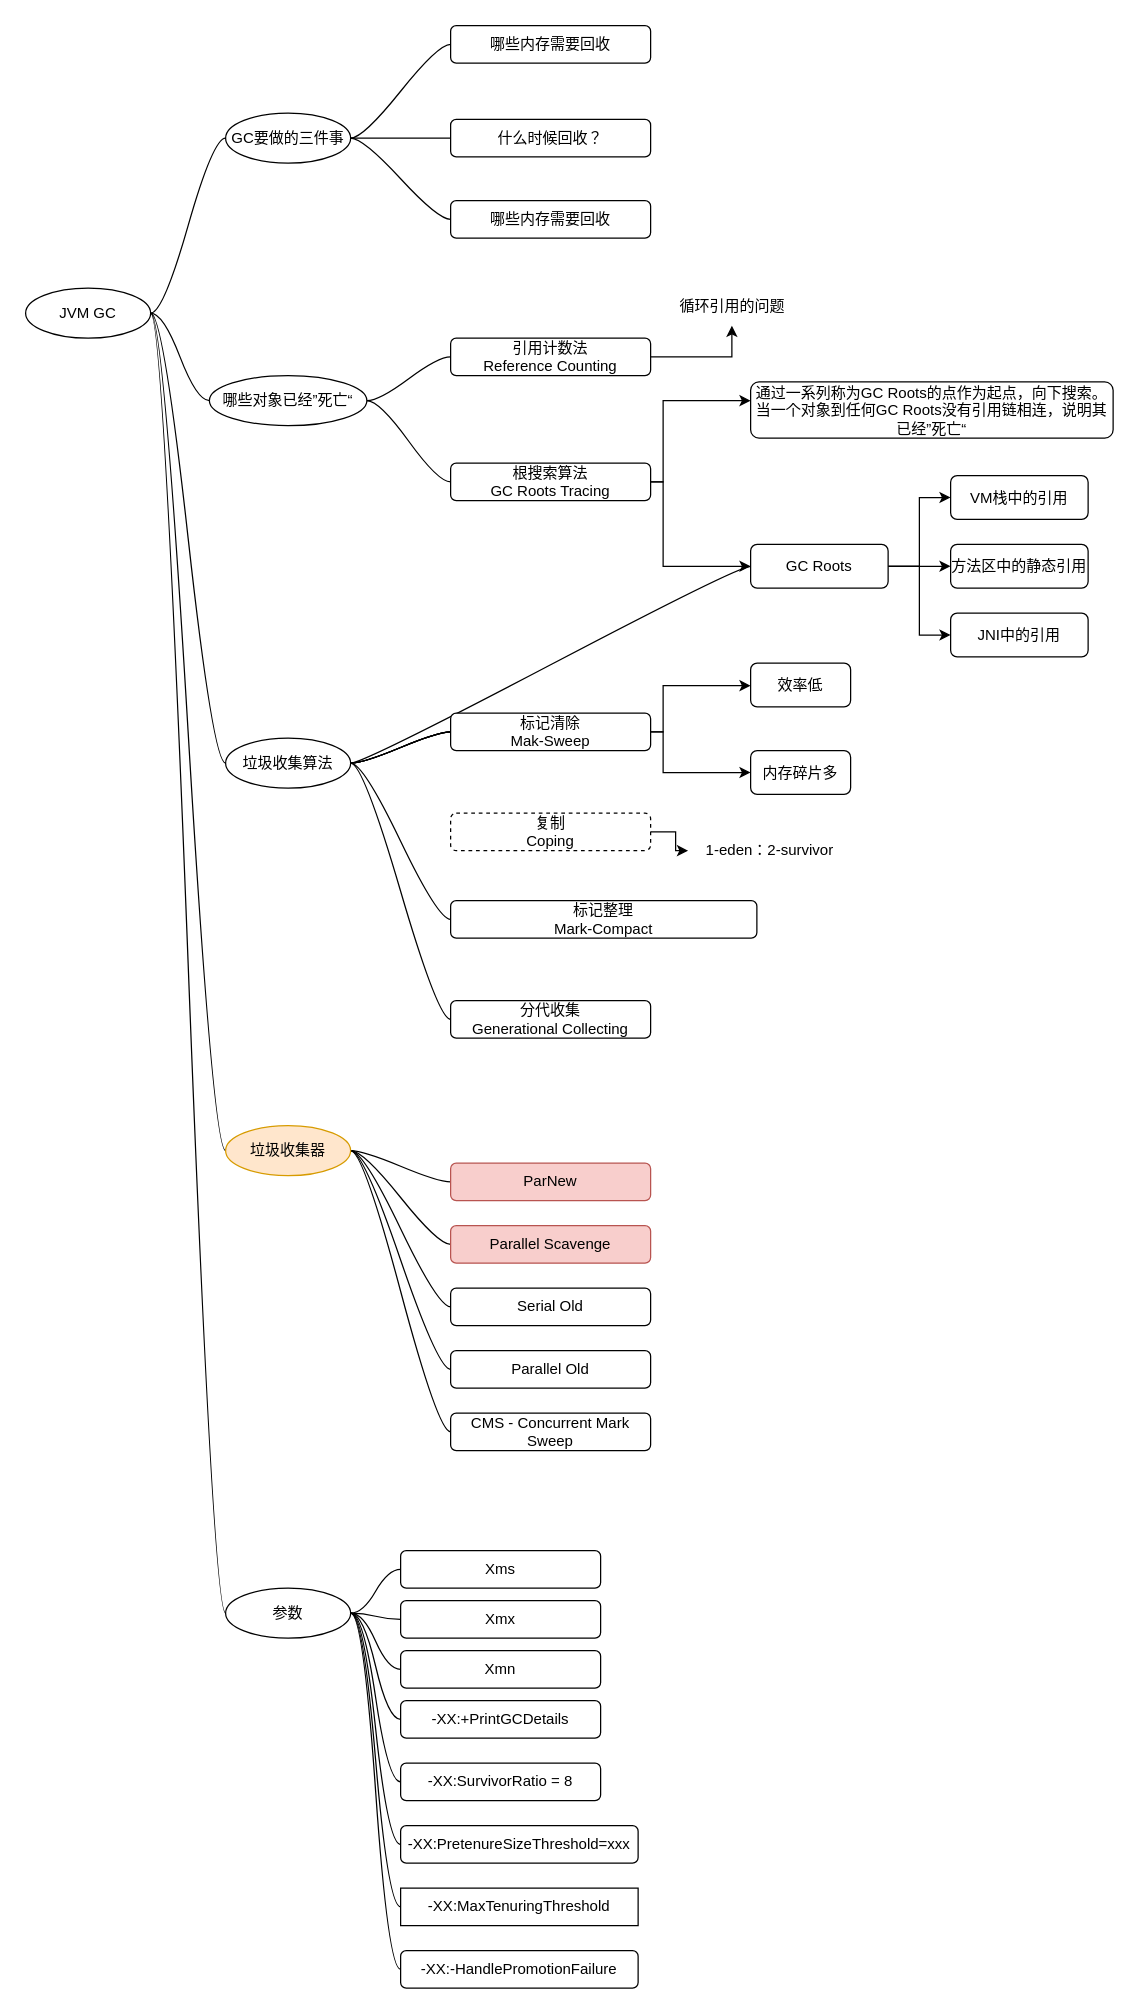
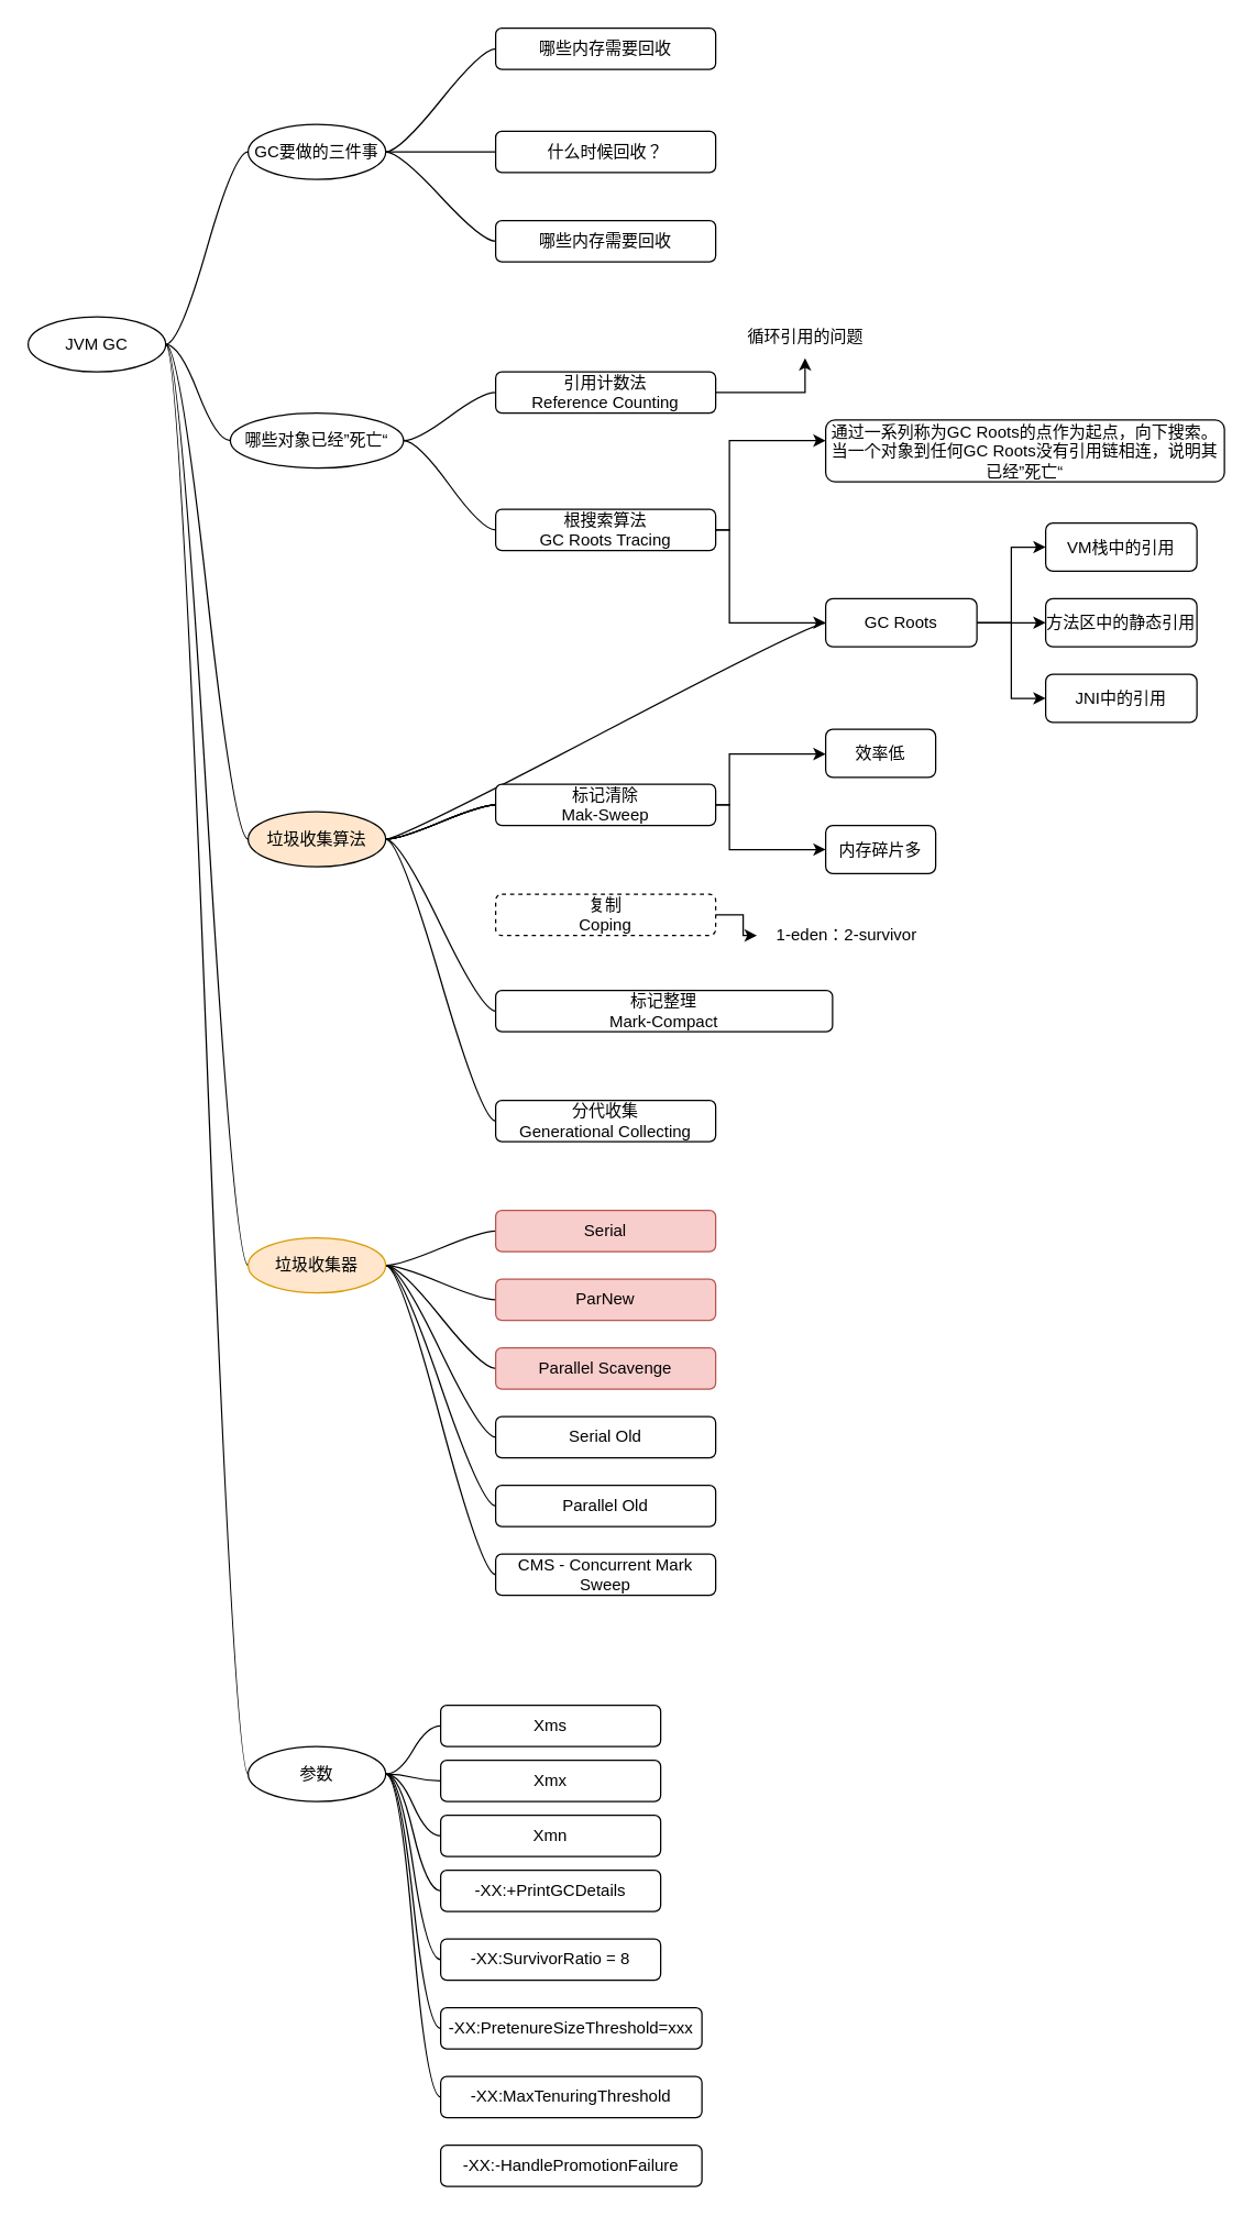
- <mxCell id="39" value="垃圾收集算法" style="ellipse;whiteSpace=wrap;html=1;align=center;newEdgeStyle={&quot;edgeStyle&quot;:&quot;entityRelationEdgeStyle&quot;,&quot;startArrow&quot;:&quot;none&quot;,&quot;endArrow&quot;:&quot;none&quot;,&quot;segment&quot;:10,&quot;curved&quot;:1,&quot;sourcePerimeterSpacing&quot;:0,&quot;targetPerimeterSpacing&quot;:0};treeFolding=1;treeMoving=1;" vertex="1" parent="1"><mxGeometry x="180" y="590" width="100" height="40" as="geometry" /></mxCell>
+ <mxCell id="39" value="垃圾收集算法" style="ellipse;whiteSpace=wrap;html=1;align=center;newEdgeStyle={&quot;edgeStyle&quot;:&quot;entityRelationEdgeStyle&quot;,&quot;startArrow&quot;:&quot;none&quot;,&quot;endArrow&quot;:&quot;none&quot;,&quot;segment&quot;:10,&quot;curved&quot;:1,&quot;sourcePerimeterSpacing&quot;:0,&quot;targetPerimeterSpacing&quot;:0};treeFolding=1;treeMoving=1;fillColor=#ffe6cc;" vertex="1" parent="1"><mxGeometry x="180" y="590" width="100" height="40" as="geometry" /></mxCell>
+ <mxCell id="57" value="Serial" style="rounded=1;whiteSpace=wrap;html=1;fillColor=#f8cecc;strokeColor=#b85450;" vertex="1" parent="1"><mxGeometry x="360" y="880" width="160" height="30" as="geometry" /></mxCell>
+ <mxCell id="50" style="edgeStyle=entityRelationEdgeStyle;rounded=0;orthogonalLoop=1;jettySize=auto;html=1;startArrow=none;endArrow=none;segment=10;curved=1;sourcePerimeterSpacing=0;targetPerimeterSpacing=0;entryX=0;entryY=0.5;entryDx=0;entryDy=0;" edge="1" parent="1" source="56" target="57"><mxGeometry relative="1" as="geometry" /></mxCell>
- <mxCell id="70" style="edgeStyle=entityRelationEdgeStyle;rounded=0;orthogonalLoop=1;jettySize=auto;html=1;startArrow=none;endArrow=none;segment=10;curved=1;sourcePerimeterSpacing=0;targetPerimeterSpacing=0;entryX=0;entryY=0.5;entryDx=0;entryDy=0;" edge="1" parent="1" source="71" target="74"><mxGeometry relative="1" as="geometry" /></mxCell>
- <mxCell id="75" value="-XX:MaxTenuringThreshold" style="whiteSpace=wrap;html=1;rounded=0;" vertex="1" parent="1"><mxGeometry x="320" y="1510" width="190" height="30" as="geometry" /></mxCell>
+ <mxCell id="75" value="-XX:MaxTenuringThreshold" style="rounded=1;whiteSpace=wrap;html=1;" vertex="1" parent="1"><mxGeometry x="320" y="1510" width="190" height="30" as="geometry" /></mxCell>
